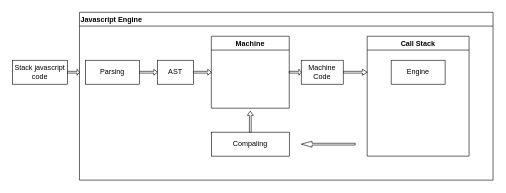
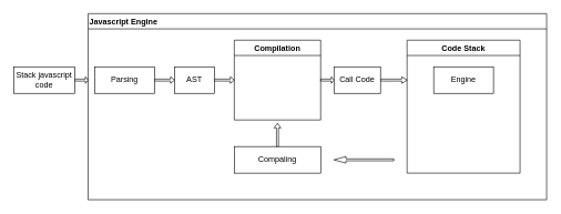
- <mxCell id="14" value="Machine" style="swimlane;whiteSpace=wrap;html=1;" vertex="1" parent="4"><mxGeometry x="220" y="40" width="130" height="120" as="geometry" /></mxCell>
+ <mxCell id="14" value="Compilation" style="swimlane;whiteSpace=wrap;html=1;" vertex="1" parent="4"><mxGeometry x="220" y="40" width="130" height="120" as="geometry" /></mxCell>
- <mxCell id="13" value="Call Stack" style="swimlane;whiteSpace=wrap;html=1;" vertex="1" parent="4"><mxGeometry x="480" y="40" width="170" height="200" as="geometry" /></mxCell>
+ <mxCell id="13" value="Code Stack" style="swimlane;whiteSpace=wrap;html=1;" vertex="1" parent="4"><mxGeometry x="480" y="40" width="170" height="200" as="geometry" /></mxCell>
- <mxCell id="9" value="Machine Code" style="rounded=0;whiteSpace=wrap;html=1;" vertex="1" parent="4"><mxGeometry x="370" y="80" width="70" height="40" as="geometry" /></mxCell>
+ <mxCell id="9" value="Call Code" style="rounded=0;whiteSpace=wrap;html=1;" vertex="1" parent="4"><mxGeometry x="370" y="80" width="70" height="40" as="geometry" /></mxCell>
